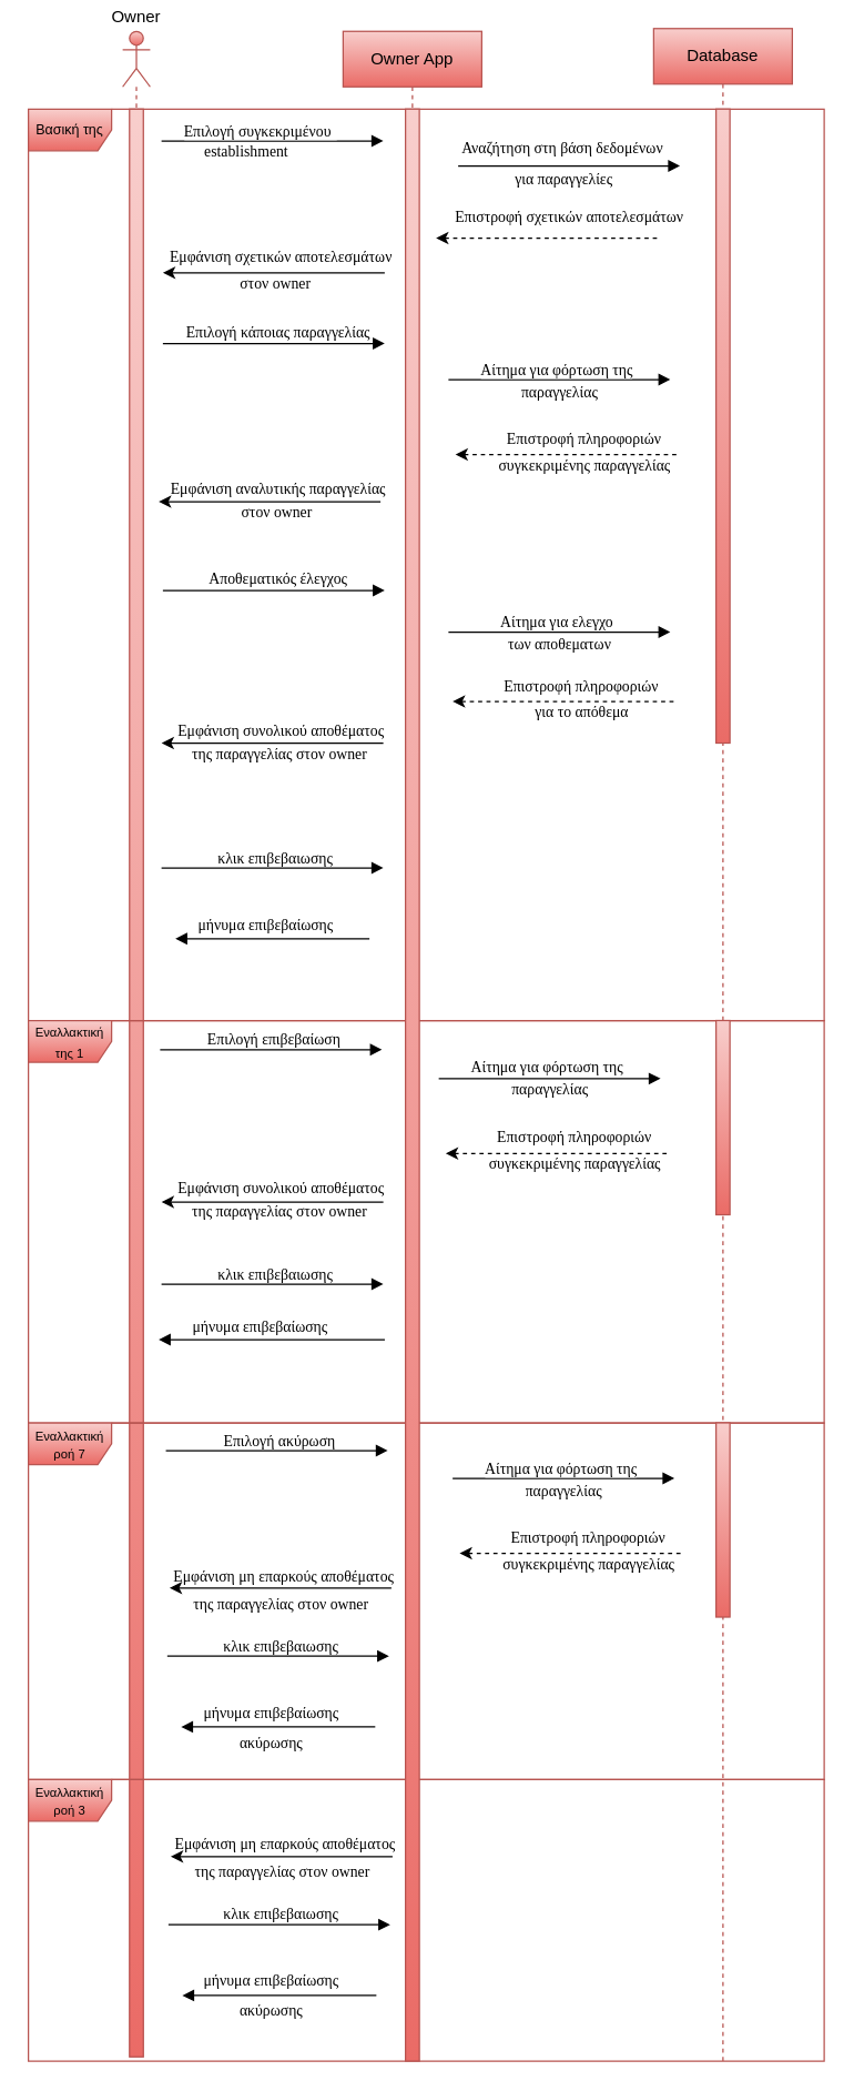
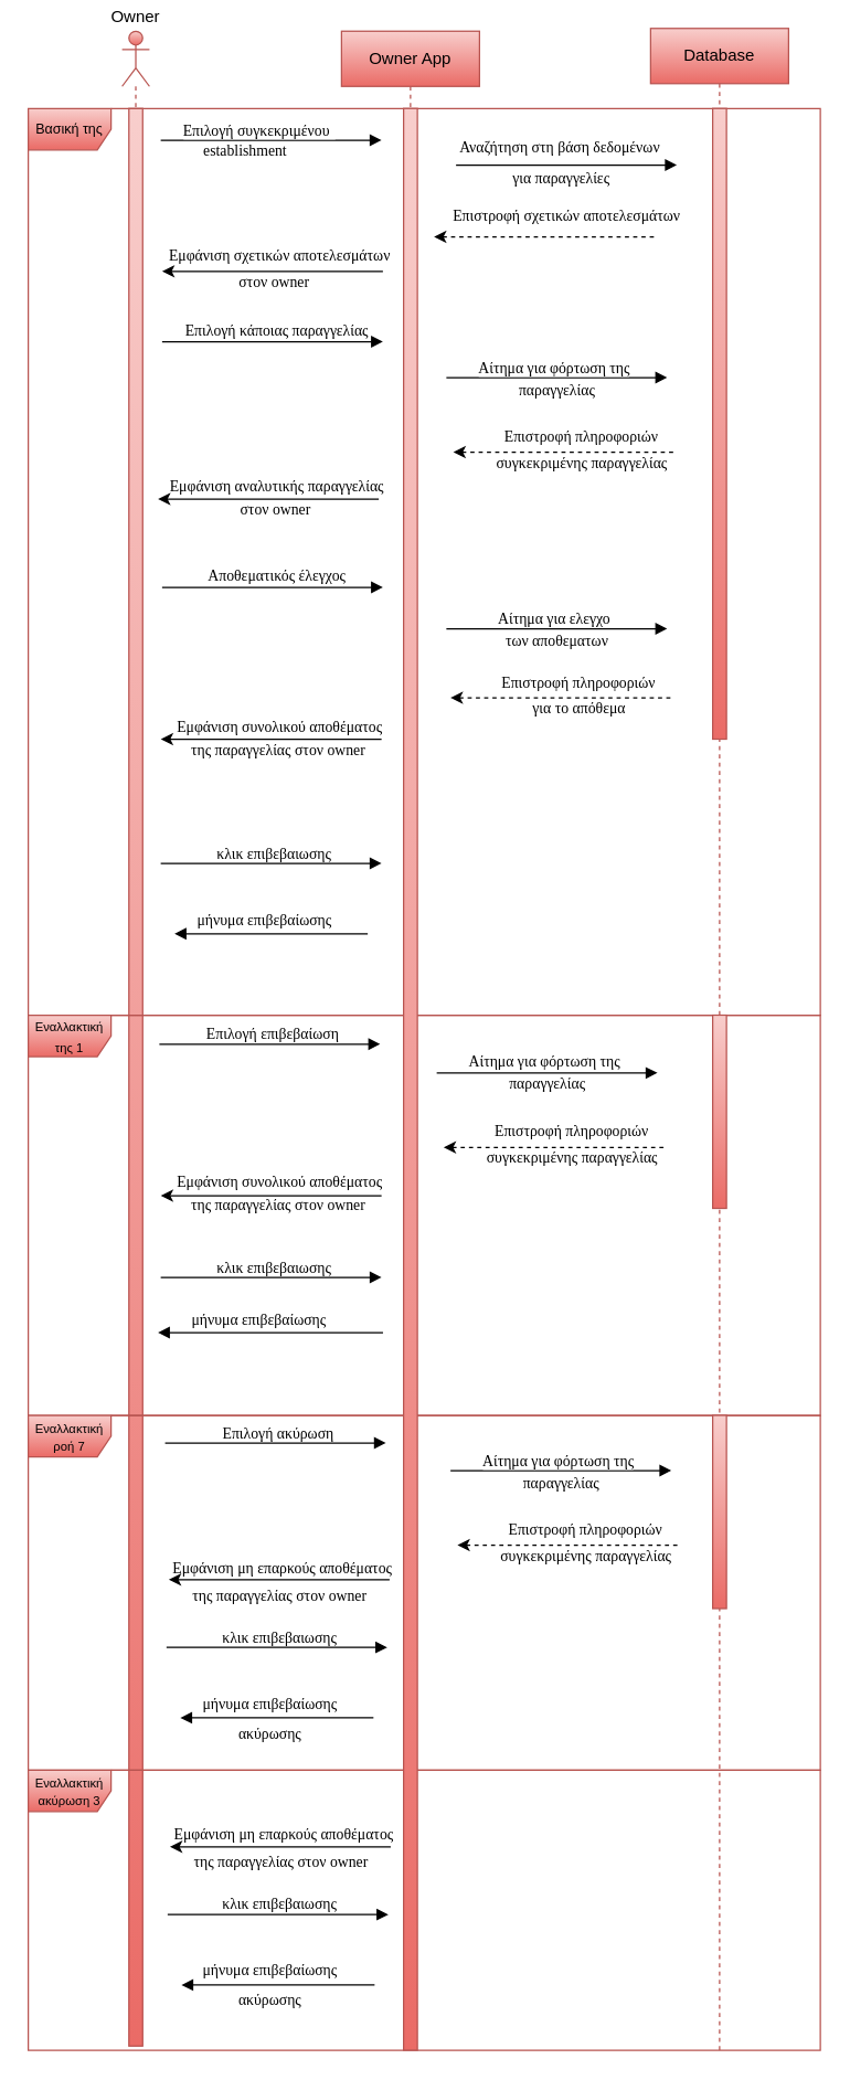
- <mxCell id="33" value="&lt;p style=&quot;line-height: 100%;&quot;&gt;&lt;font style=&quot;&quot;&gt;&lt;font style=&quot;font-size: 9px;&quot;&gt;Εναλλακτική ροή 3&lt;/font&gt;&lt;br&gt;&lt;/font&gt;&lt;/p&gt;" style="shape=umlFrame;whiteSpace=wrap;html=1;pointerEvents=0;fontFamily=Helvetica;strokeColor=#b85450;align=center;verticalAlign=middle;fontSize=12;fontColor=default;fillColor=#f8cecc;gradientColor=#ea6b66;" vertex="1" parent="1"><mxGeometry x="20" y="1282" width="574" height="203" as="geometry" /></mxCell>
+ <mxCell id="33" value="&lt;p style=&quot;line-height: 100%;&quot;&gt;&lt;font style=&quot;&quot;&gt;&lt;font style=&quot;font-size: 9px;&quot;&gt;Εναλλακτική ακύρωση 3&lt;/font&gt;&lt;br&gt;&lt;/font&gt;&lt;/p&gt;" style="shape=umlFrame;whiteSpace=wrap;html=1;pointerEvents=0;fontFamily=Helvetica;strokeColor=#b85450;align=center;verticalAlign=middle;fontSize=12;fontColor=default;fillColor=#f8cecc;gradientColor=#ea6b66;" vertex="1" parent="1"><mxGeometry x="20" y="1282" width="574" height="203" as="geometry" /></mxCell>
